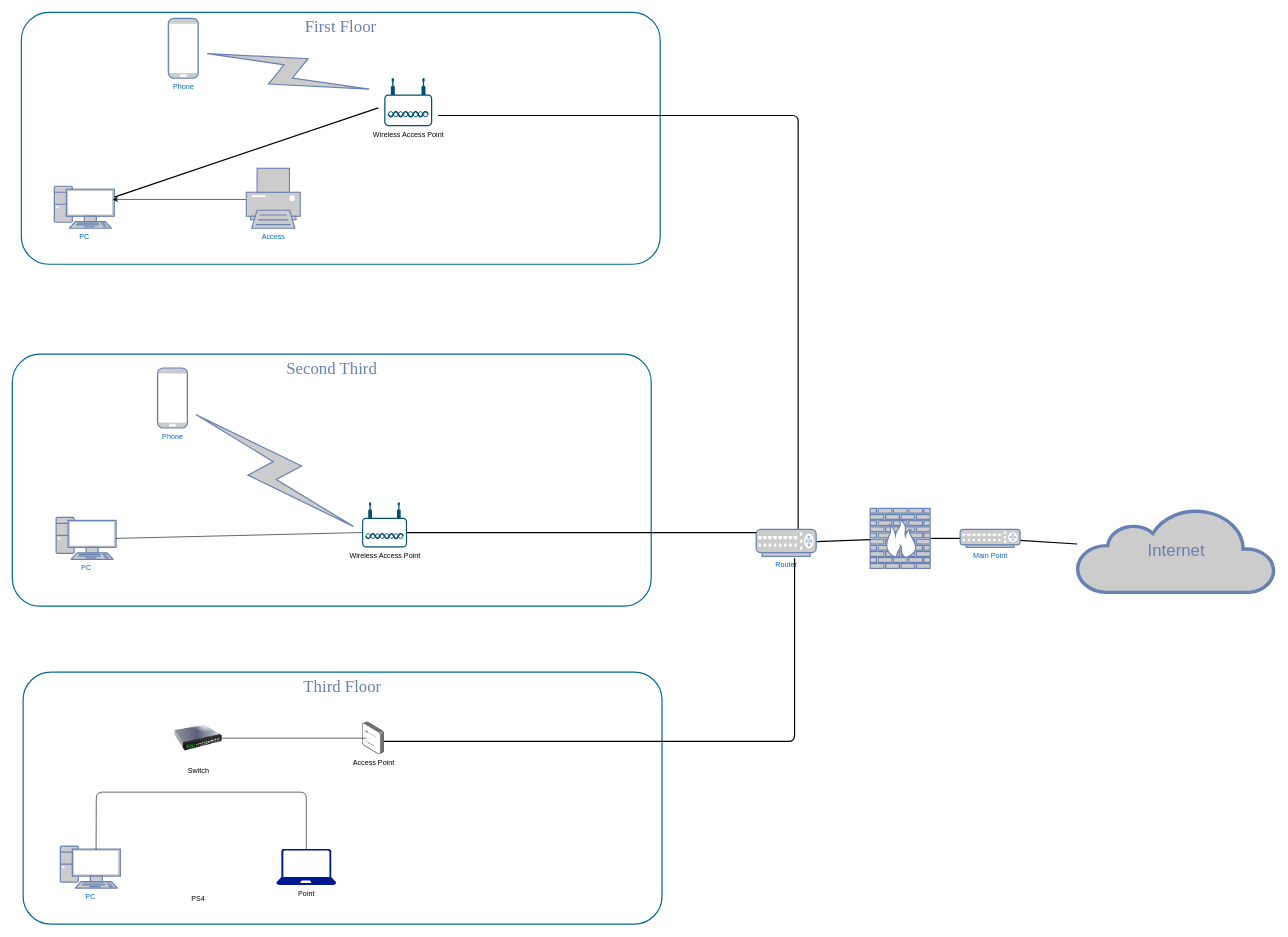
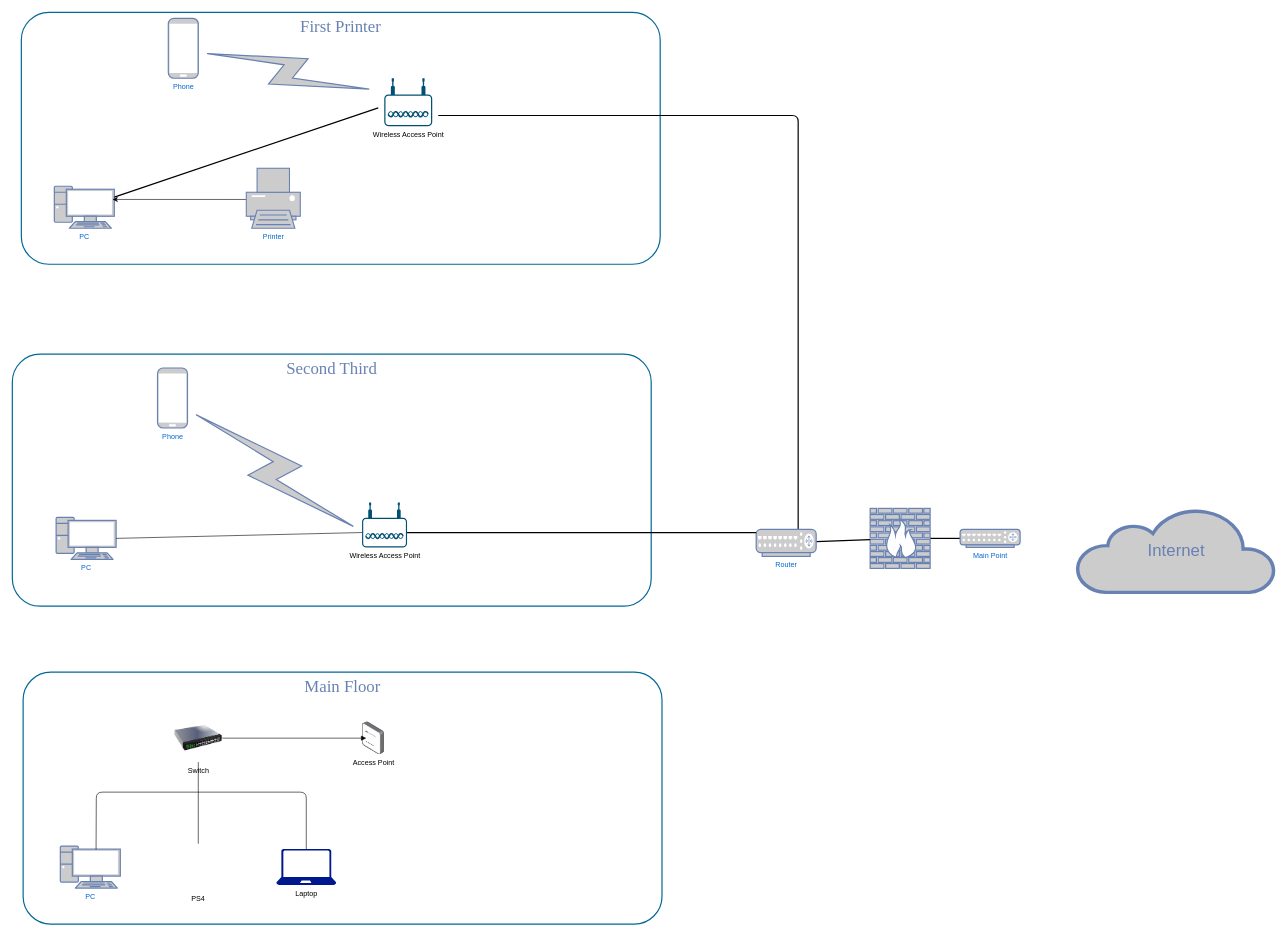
- <mxCell id="4" value="First Floor" style="rounded=1;whiteSpace=wrap;html=1;shadow=0;comic=0;strokeColor=#036897;strokeWidth=2;fillColor=none;fontFamily=Verdana;fontSize=28;fontColor=#6881B3;align=center;arcSize=11;verticalAlign=top;" parent="1" vertex="1"><mxGeometry x="35" y="20" width="1065" height="420" as="geometry" /></mxCell>
+ <mxCell id="4" value="First Printer" style="rounded=1;whiteSpace=wrap;html=1;shadow=0;comic=0;strokeColor=#036897;strokeWidth=2;fillColor=none;fontFamily=Verdana;fontSize=28;fontColor=#6881B3;align=center;arcSize=11;verticalAlign=top;" parent="1" vertex="1"><mxGeometry x="35" y="20" width="1065" height="420" as="geometry" /></mxCell>
- <mxCell id="23" value="Access" style="fontColor=#0066CC;verticalAlign=top;verticalLabelPosition=bottom;labelPosition=center;align=center;html=1;outlineConnect=0;fillColor=#CCCCCC;strokeColor=#6881B3;gradientColor=none;gradientDirection=north;strokeWidth=2;shape=mxgraph.networks.printer;" vertex="1" parent="1"><mxGeometry x="410" y="280" width="90" height="100" as="geometry" /></mxCell>
+ <mxCell id="23" value="Printer" style="fontColor=#0066CC;verticalAlign=top;verticalLabelPosition=bottom;labelPosition=center;align=center;html=1;outlineConnect=0;fillColor=#CCCCCC;strokeColor=#6881B3;gradientColor=none;gradientDirection=north;strokeWidth=2;shape=mxgraph.networks.printer;" vertex="1" parent="1"><mxGeometry x="410" y="280" width="90" height="100" as="geometry" /></mxCell>
- <mxCell id="20" style="edgeStyle=none;html=1;labelBackgroundColor=none;endArrow=none;endFill=0;strokeWidth=2;fontFamily=Verdana;fontSize=28;fontColor=#6881B3;" parent="1" source="21" target="19" edge="1"><mxGeometry relative="1" as="geometry" /></mxCell>
- <mxCell id="2" value="Third Floor" style="rounded=1;whiteSpace=wrap;html=1;shadow=0;comic=0;strokeColor=#036897;strokeWidth=2;fillColor=none;fontFamily=Verdana;fontSize=28;fontColor=#6881B3;align=center;arcSize=11;verticalAlign=top;" parent="1" vertex="1"><mxGeometry x="38" y="1120" width="1065" height="420" as="geometry" /></mxCell>
+ <mxCell id="2" value="Main Floor" style="rounded=1;whiteSpace=wrap;html=1;shadow=0;comic=0;strokeColor=#036897;strokeWidth=2;fillColor=none;fontFamily=Verdana;fontSize=28;fontColor=#6881B3;align=center;arcSize=11;verticalAlign=top;" parent="1" vertex="1"><mxGeometry x="38" y="1120" width="1065" height="420" as="geometry" /></mxCell>
- <mxCell id="34" value="" style="endArrow=none;html=1;exitX=1;exitY=0.5;exitDx=0;exitDy=0;entryX=0.18;entryY=0.5;entryDx=0;entryDy=0;entryPerimeter=0;" edge="1" parent="1" source="27" target="33"><mxGeometry width="50" height="50" relative="1" as="geometry"><mxPoint x="550" y="1330" as="sourcePoint" /><mxPoint x="600" y="1280" as="targetPoint" /></mxGeometry></mxCell>
+ <mxCell id="34" value="" style="endArrow=block;html=1;exitX=1;exitY=0.5;exitDx=0;exitDy=0;entryX=0.18;entryY=0.5;entryDx=0;entryDy=0;entryPerimeter=0;" edge="1" parent="1" source="27" target="33"><mxGeometry width="50" height="50" relative="1" as="geometry"><mxPoint x="550" y="1330" as="sourcePoint" /><mxPoint x="600" y="1280" as="targetPoint" /></mxGeometry></mxCell>
- <mxCell id="18" style="edgeStyle=orthogonalEdgeStyle;html=1;labelBackgroundColor=none;endArrow=none;endFill=0;strokeWidth=2;fontFamily=Verdana;fontSize=15;fontColor=#036897;entryX=0.64;entryY=1.067;entryDx=0;entryDy=0;entryPerimeter=0;exitX=0.945;exitY=0.598;exitDx=0;exitDy=0;exitPerimeter=0;" parent="1" source="33" target="9" edge="1"><mxGeometry relative="1" as="geometry"><mxPoint x="1303.125" y="1132" as="targetPoint" /><Array as="points"><mxPoint x="1324" y="1235" /></Array><mxPoint x="733" y="1300" as="sourcePoint" /></mxGeometry></mxCell>
+ <mxCell id="32" value="" style="endArrow=none;html=1;exitX=0.5;exitY=0;exitDx=0;exitDy=0;" edge="1" parent="1" source="29" target="27"><mxGeometry width="50" height="50" relative="1" as="geometry"><mxPoint x="310" y="1440" as="sourcePoint" /><mxPoint x="330" y="1320" as="targetPoint" /></mxGeometry></mxCell>
- <mxCell id="30" value="Point" style="aspect=fixed;pointerEvents=1;shadow=0;dashed=0;html=1;strokeColor=none;labelPosition=center;verticalLabelPosition=bottom;verticalAlign=top;align=center;fillColor=#00188D;shape=mxgraph.azure.laptop" vertex="1" parent="1"><mxGeometry x="460" y="1415" width="100" height="60" as="geometry" /></mxCell>
+ <mxCell id="30" value="Laptop" style="aspect=fixed;pointerEvents=1;shadow=0;dashed=0;html=1;strokeColor=none;labelPosition=center;verticalLabelPosition=bottom;verticalAlign=top;align=center;fillColor=#00188D;shape=mxgraph.azure.laptop" vertex="1" parent="1"><mxGeometry x="460" y="1415" width="100" height="60" as="geometry" /></mxCell>
